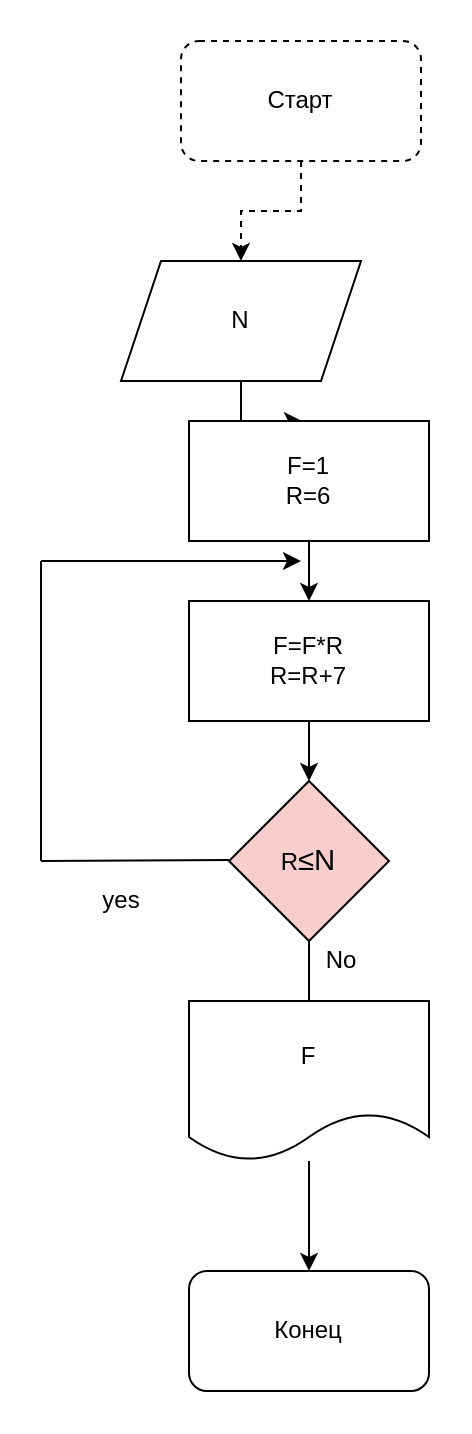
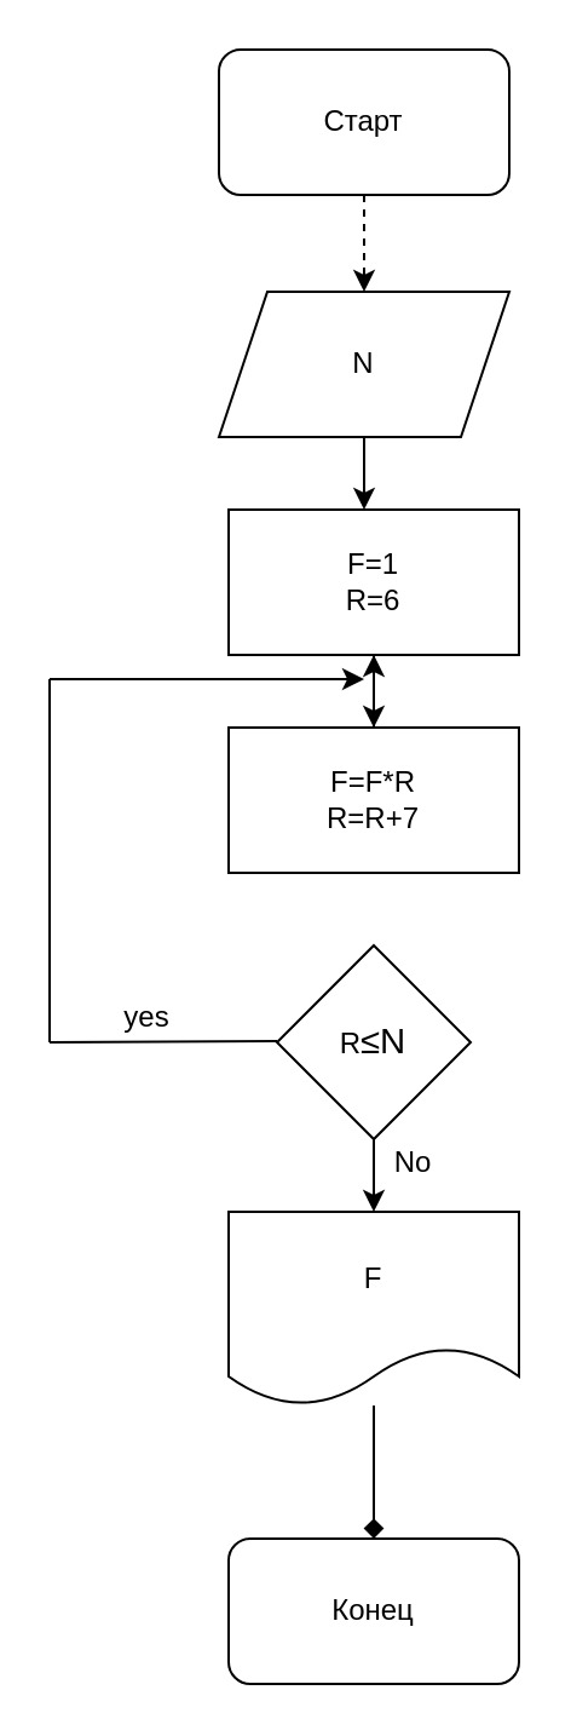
- <mxCell id="3" value="Старт" style="rounded=1;whiteSpace=wrap;html=1;dashed=1;" vertex="1" parent="1"><mxGeometry x="90" width="120" height="60" as="geometry" y="20" /></mxCell>
+ <mxCell id="3" value="Старт" style="rounded=1;whiteSpace=wrap;html=1;" vertex="1" parent="1"><mxGeometry x="90" width="120" height="60" as="geometry" y="20" /></mxCell>
- <mxCell id="5" value="N" style="shape=parallelogram;perimeter=parallelogramPerimeter;whiteSpace=wrap;html=1;fixedSize=1;" vertex="1" parent="1"><mxGeometry x="60" y="130" width="120" height="60" as="geometry" /></mxCell>
+ <mxCell id="5" value="N" style="shape=parallelogram;perimeter=parallelogramPerimeter;whiteSpace=wrap;html=1;fixedSize=1;" vertex="1" parent="1"><mxGeometry x="90" y="120" width="120" height="60" as="geometry" /></mxCell>
- <mxCell id="8" value="" style="edgeStyle=orthogonalEdgeStyle;rounded=0;orthogonalLoop=1;jettySize=auto;html=1;" edge="1" parent="1" source="9" target="11"><mxGeometry relative="1" as="geometry" /></mxCell>
+ <mxCell id="8" value="" style="edgeStyle=orthogonalEdgeStyle;rounded=0;orthogonalLoop=1;jettySize=auto;html=1;" edge="1" parent="1" source="9" target="7"><mxGeometry relative="1" as="geometry" /></mxCell>
- <mxCell id="11" value="R&lt;span style=&quot;font-size:11.0pt;line-height:107%;&lt;br/&gt;font-family:&amp;quot;Calibri&amp;quot;,sans-serif;mso-ascii-theme-font:minor-latin;mso-fareast-font-family:&lt;br/&gt;Calibri;mso-fareast-theme-font:minor-latin;mso-hansi-theme-font:minor-latin;&lt;br/&gt;mso-bidi-theme-font:minor-latin;mso-ansi-language:RU;mso-fareast-language:EN-US;&lt;br/&gt;mso-bidi-language:AR-SA&quot;&gt;≤N&lt;/span&gt;" style="rhombus;whiteSpace=wrap;html=1;fillColor=#f8cecc;" vertex="1" parent="1"><mxGeometry x="114" y="390" width="80" height="80" as="geometry" /></mxCell>
+ <mxCell id="11" value="R&lt;span style=&quot;font-size:11.0pt;line-height:107%;&lt;br/&gt;font-family:&amp;quot;Calibri&amp;quot;,sans-serif;mso-ascii-theme-font:minor-latin;mso-fareast-font-family:&lt;br/&gt;Calibri;mso-fareast-theme-font:minor-latin;mso-hansi-theme-font:minor-latin;&lt;br/&gt;mso-bidi-theme-font:minor-latin;mso-ansi-language:RU;mso-fareast-language:EN-US;&lt;br/&gt;mso-bidi-language:AR-SA&quot;&gt;≤N&lt;/span&gt;" style="rhombus;whiteSpace=wrap;html=1;" vertex="1" parent="1"><mxGeometry x="114" y="390" width="80" height="80" as="geometry" /></mxCell>
- <mxCell id="17" value="yes" style="text;html=1;align=center;verticalAlign=middle;resizable=0;points=[];autosize=1;strokeColor=none;fillColor=none;" vertex="1" parent="1"><mxGeometry x="40" y="435" width="40" height="30" as="geometry" /></mxCell>
+ <mxCell id="17" value="yes" style="text;html=1;align=center;verticalAlign=middle;resizable=0;points=[];autosize=1;strokeColor=none;fillColor=none;" vertex="1" parent="1"><mxGeometry x="40" y="405" width="40" height="30" as="geometry" /></mxCell>
- <mxCell id="10" value="" style="edgeStyle=orthogonalEdgeStyle;rounded=0;orthogonalLoop=1;jettySize=auto;html=1;endArrow=none;" edge="1" parent="1" source="11" target="13"><mxGeometry relative="1" as="geometry" /></mxCell>
+ <mxCell id="10" value="" style="edgeStyle=orthogonalEdgeStyle;rounded=0;orthogonalLoop=1;jettySize=auto;html=1;" edge="1" parent="1" source="11" target="13"><mxGeometry relative="1" as="geometry" /></mxCell>
- <mxCell id="12" value="" style="edgeStyle=orthogonalEdgeStyle;rounded=0;orthogonalLoop=1;jettySize=auto;html=1;" edge="1" parent="1" source="13" target="15"><mxGeometry relative="1" as="geometry" /></mxCell>
+ <mxCell id="12" value="" style="edgeStyle=orthogonalEdgeStyle;rounded=0;orthogonalLoop=1;jettySize=auto;html=1;endArrow=diamond;" edge="1" parent="1" source="13" target="15"><mxGeometry relative="1" as="geometry" /></mxCell>
